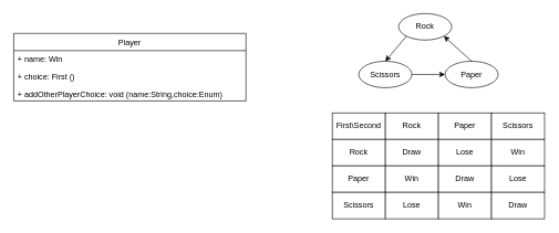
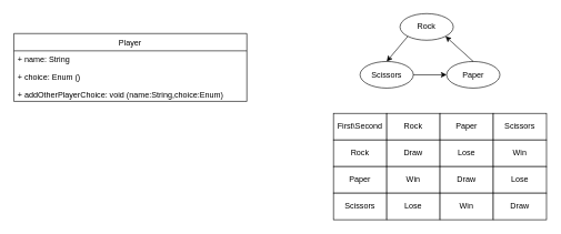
- <mxCell id="3" value="+ name: Win" style="text;strokeColor=none;fillColor=none;align=left;verticalAlign=top;spacingLeft=4;spacingRight=4;overflow=hidden;rotatable=0;points=[[0,0.5],[1,0.5]];portConstraint=eastwest;" vertex="1" parent="2"><mxGeometry y="26" width="350" height="26" as="geometry" /></mxCell>
+ <mxCell id="3" value="+ name: String" style="text;strokeColor=none;fillColor=none;align=left;verticalAlign=top;spacingLeft=4;spacingRight=4;overflow=hidden;rotatable=0;points=[[0,0.5],[1,0.5]];portConstraint=eastwest;" vertex="1" parent="2"><mxGeometry y="26" width="350" height="26" as="geometry" /></mxCell>
- <mxCell id="4" value="+ choice: First ()" style="text;strokeColor=none;fillColor=none;align=left;verticalAlign=top;spacingLeft=4;spacingRight=4;overflow=hidden;rotatable=0;points=[[0,0.5],[1,0.5]];portConstraint=eastwest;" vertex="1" parent="2"><mxGeometry y="52" width="350" height="26" as="geometry" /></mxCell>
+ <mxCell id="4" value="+ choice: Enum ()" style="text;strokeColor=none;fillColor=none;align=left;verticalAlign=top;spacingLeft=4;spacingRight=4;overflow=hidden;rotatable=0;points=[[0,0.5],[1,0.5]];portConstraint=eastwest;" vertex="1" parent="2"><mxGeometry y="52" width="350" height="26" as="geometry" /></mxCell>
